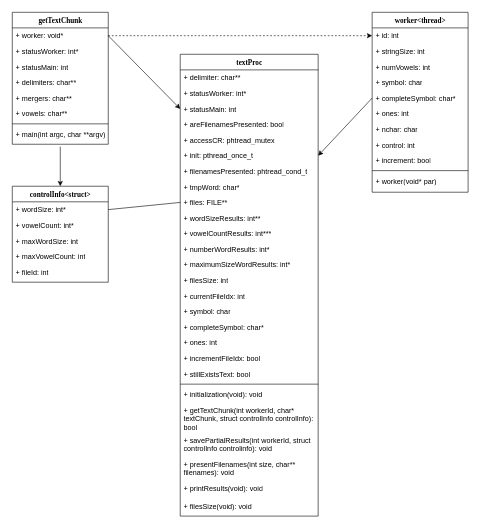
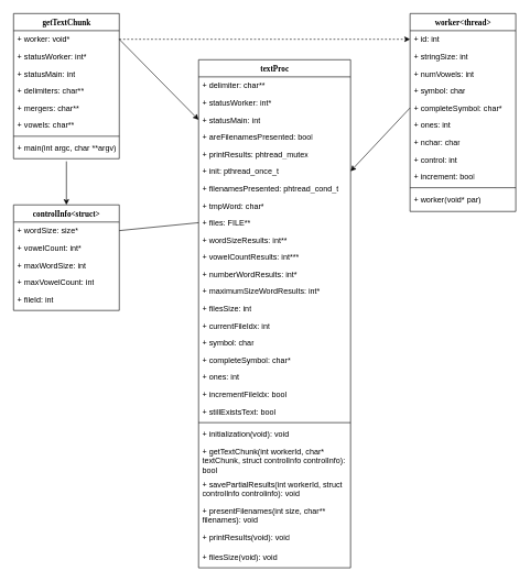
- <mxCell id="34" value="+ accessCR: phtread_mutex" style="text;html=1;strokeColor=none;fillColor=none;align=left;verticalAlign=top;spacingLeft=4;spacingRight=4;whiteSpace=wrap;overflow=hidden;rotatable=0;points=[[0,0.5],[1,0.5]];portConstraint=eastwest;" vertex="1" parent="29"><mxGeometry y="130" width="230" height="26" as="geometry" /></mxCell>
+ <mxCell id="34" value="+ printResults: phtread_mutex" style="text;html=1;strokeColor=none;fillColor=none;align=left;verticalAlign=top;spacingLeft=4;spacingRight=4;whiteSpace=wrap;overflow=hidden;rotatable=0;points=[[0,0.5],[1,0.5]];portConstraint=eastwest;" vertex="1" parent="29"><mxGeometry y="130" width="230" height="26" as="geometry" /></mxCell>
- <mxCell id="12" value="+ wordSize: int*" style="text;html=1;strokeColor=none;fillColor=none;align=left;verticalAlign=top;spacingLeft=4;spacingRight=4;whiteSpace=wrap;overflow=hidden;rotatable=0;points=[[0,0.5],[1,0.5]];portConstraint=eastwest;" vertex="1" parent="11"><mxGeometry y="26" width="160" height="26" as="geometry" /></mxCell>
+ <mxCell id="12" value="+ wordSize: size*" style="text;html=1;strokeColor=none;fillColor=none;align=left;verticalAlign=top;spacingLeft=4;spacingRight=4;whiteSpace=wrap;overflow=hidden;rotatable=0;points=[[0,0.5],[1,0.5]];portConstraint=eastwest;" vertex="1" parent="11"><mxGeometry y="26" width="160" height="26" as="geometry" /></mxCell>
